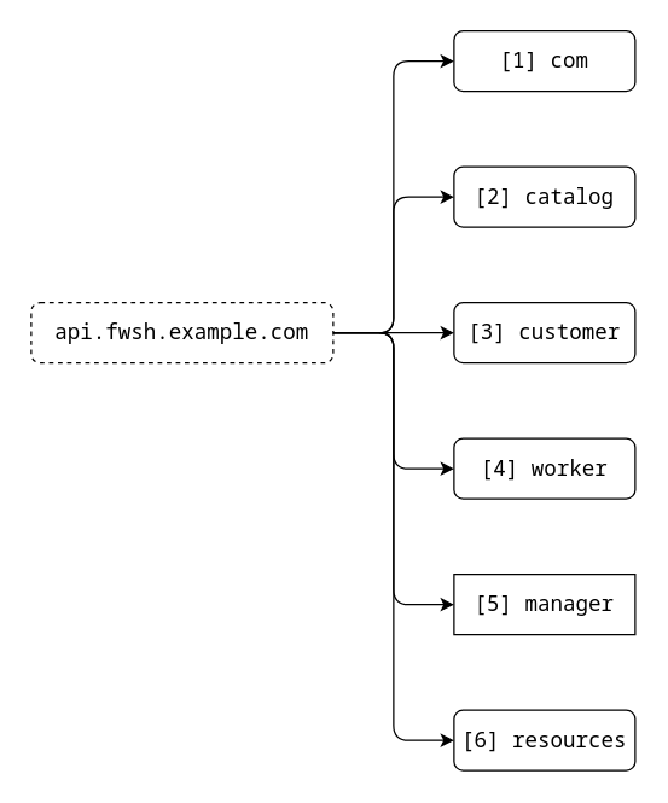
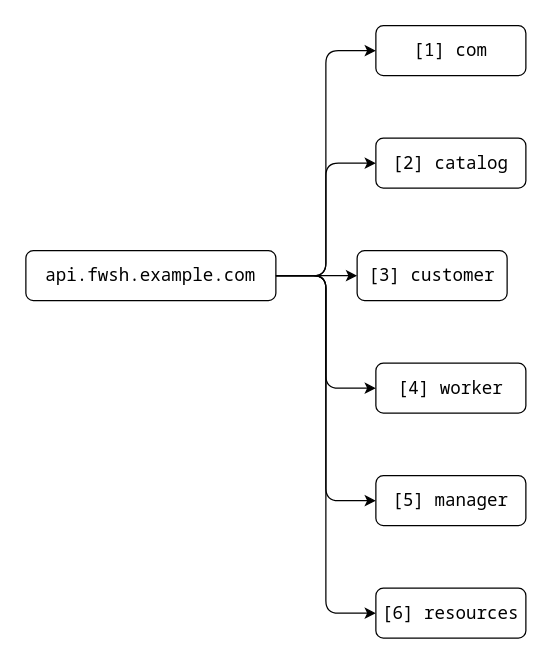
- <mxCell id="6" value="api.fwsh.example.com" style="rounded=1;whiteSpace=wrap;html=1;fontFamily=Noto Sans Mono;fontSize=14;dashed=1;" parent="1" vertex="1"><mxGeometry x="20" y="200" width="200" height="40" as="geometry" /></mxCell>
+ <mxCell id="6" value="api.fwsh.example.com" style="rounded=1;whiteSpace=wrap;html=1;fontFamily=Noto Sans Mono;fontSize=14;" parent="1" vertex="1"><mxGeometry x="20" y="200" width="200" height="40" as="geometry" /></mxCell>
- <mxCell id="11" value="[3] customer" style="whiteSpace=wrap;html=1;rounded=1;fontFamily=Noto Sans Mono;fontSize=14;" parent="1" vertex="1"><mxGeometry x="300" y="200" width="120" height="40" as="geometry" /></mxCell>
+ <mxCell id="11" value="[3] customer" style="whiteSpace=wrap;html=1;rounded=1;fontFamily=Noto Sans Mono;fontSize=14;" parent="1" vertex="1"><mxGeometry x="285" y="200" width="120" height="40" as="geometry" /></mxCell>
- <mxCell id="13" value="[5] manager" style="whiteSpace=wrap;html=1;fontFamily=Noto Sans Mono;fontSize=14;rounded=0;" parent="1" vertex="1"><mxGeometry x="300" y="380" width="120" height="40" as="geometry" /></mxCell>
+ <mxCell id="13" value="[5] manager" style="whiteSpace=wrap;html=1;rounded=1;fontFamily=Noto Sans Mono;fontSize=14;" parent="1" vertex="1"><mxGeometry x="300" y="380" width="120" height="40" as="geometry" /></mxCell>
